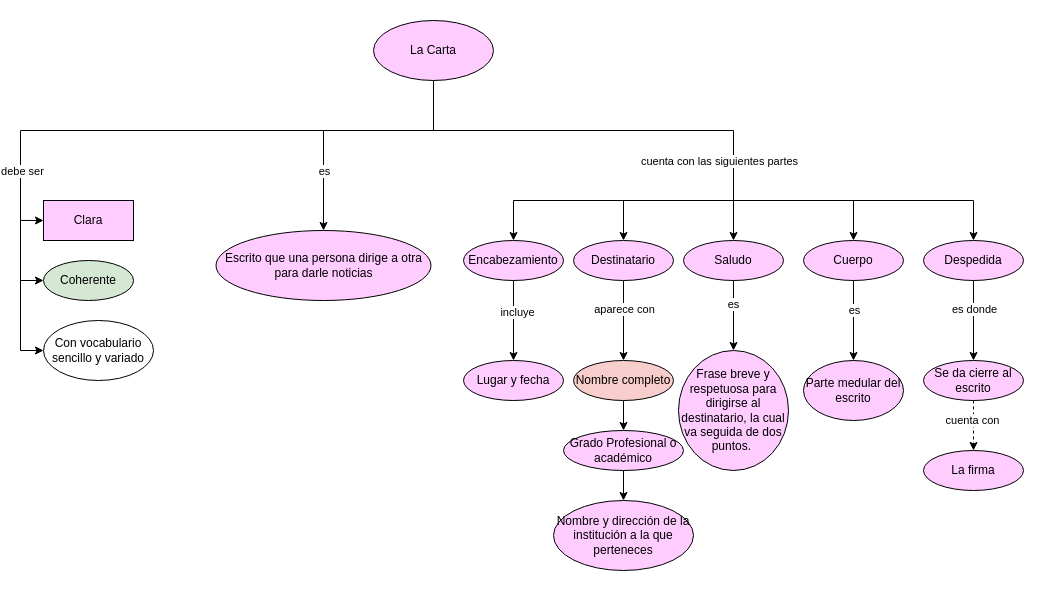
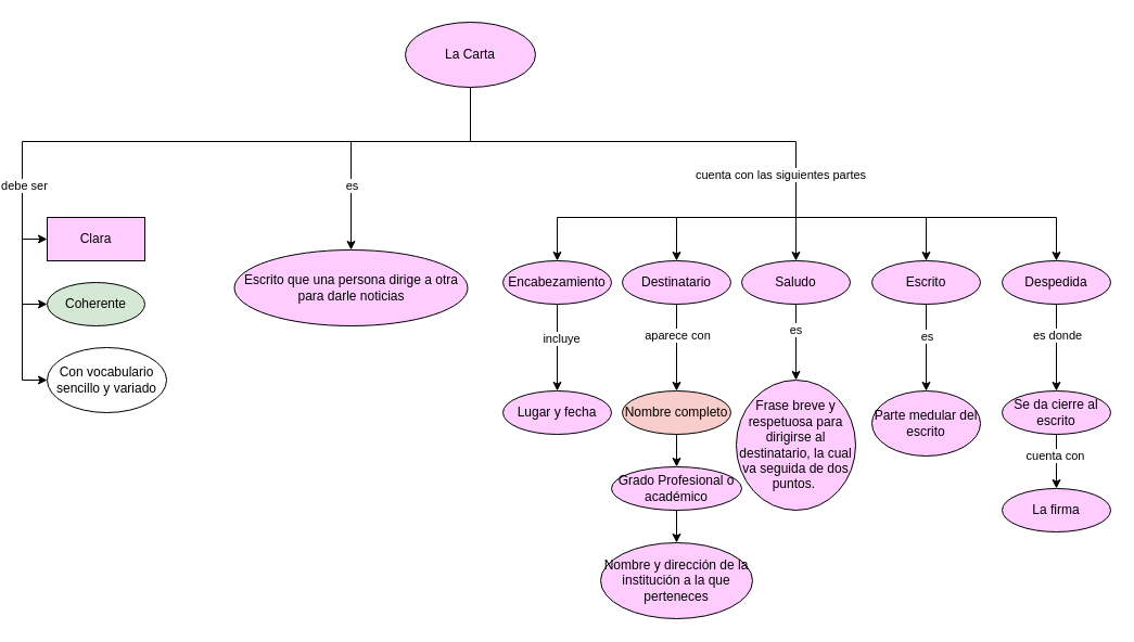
- <mxCell id="26" value="Cuerpo" style="ellipse;whiteSpace=wrap;html=1;fillColor=#FFCCFF;" vertex="1" parent="1"><mxGeometry x="803" y="240" width="100" height="40" as="geometry" /></mxCell>
+ <mxCell id="26" value="Escrito" style="ellipse;whiteSpace=wrap;html=1;fillColor=#FFCCFF;" vertex="1" parent="1"><mxGeometry x="803" y="240" width="100" height="40" as="geometry" /></mxCell>
- <mxCell id="44" value="" style="edgeStyle=orthogonalEdgeStyle;rounded=0;orthogonalLoop=1;jettySize=auto;html=1;fillColor=#FFCCFF;dashed=1;" edge="1" parent="1" source="46" target="47"><mxGeometry relative="1" as="geometry" /></mxCell>
+ <mxCell id="44" value="" style="edgeStyle=orthogonalEdgeStyle;rounded=0;orthogonalLoop=1;jettySize=auto;html=1;fillColor=#FFCCFF;" edge="1" parent="1" source="46" target="47"><mxGeometry relative="1" as="geometry" /></mxCell>
